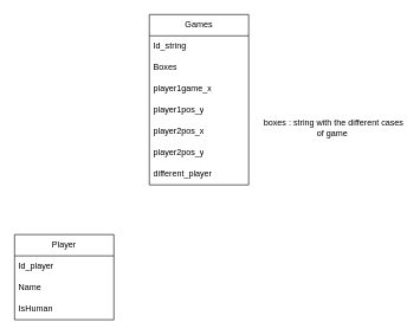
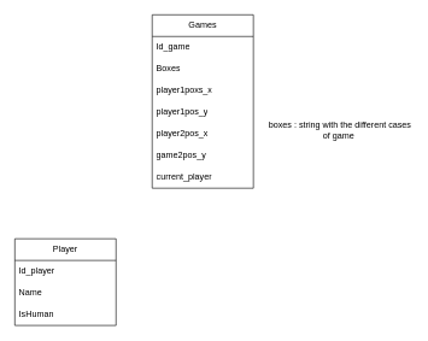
- <mxCell id="7" value="Id_string" style="text;strokeColor=none;fillColor=none;align=left;verticalAlign=middle;spacingLeft=4;spacingRight=4;overflow=hidden;points=[[0,0.5],[1,0.5]];portConstraint=eastwest;rotatable=0;whiteSpace=wrap;html=1;" parent="6" vertex="1"><mxGeometry y="30" width="140" height="30" as="geometry" /></mxCell>
+ <mxCell id="7" value="Id_game" style="text;strokeColor=none;fillColor=none;align=left;verticalAlign=middle;spacingLeft=4;spacingRight=4;overflow=hidden;points=[[0,0.5],[1,0.5]];portConstraint=eastwest;rotatable=0;whiteSpace=wrap;html=1;" parent="6" vertex="1"><mxGeometry y="30" width="140" height="30" as="geometry" /></mxCell>
- <mxCell id="9" value="player1game_x" style="text;strokeColor=none;fillColor=none;align=left;verticalAlign=middle;spacingLeft=4;spacingRight=4;overflow=hidden;points=[[0,0.5],[1,0.5]];portConstraint=eastwest;rotatable=0;whiteSpace=wrap;html=1;" parent="6" vertex="1"><mxGeometry y="90" width="140" height="30" as="geometry" /></mxCell>
+ <mxCell id="9" value="player1poxs_x" style="text;strokeColor=none;fillColor=none;align=left;verticalAlign=middle;spacingLeft=4;spacingRight=4;overflow=hidden;points=[[0,0.5],[1,0.5]];portConstraint=eastwest;rotatable=0;whiteSpace=wrap;html=1;" parent="6" vertex="1"><mxGeometry y="90" width="140" height="30" as="geometry" /></mxCell>
- <mxCell id="12" value="player2pos_y" style="text;strokeColor=none;fillColor=none;align=left;verticalAlign=middle;spacingLeft=4;spacingRight=4;overflow=hidden;points=[[0,0.5],[1,0.5]];portConstraint=eastwest;rotatable=0;whiteSpace=wrap;html=1;" parent="6" vertex="1"><mxGeometry y="180" width="140" height="30" as="geometry" /></mxCell>
+ <mxCell id="12" value="game2pos_y" style="text;strokeColor=none;fillColor=none;align=left;verticalAlign=middle;spacingLeft=4;spacingRight=4;overflow=hidden;points=[[0,0.5],[1,0.5]];portConstraint=eastwest;rotatable=0;whiteSpace=wrap;html=1;" parent="6" vertex="1"><mxGeometry y="180" width="140" height="30" as="geometry" /></mxCell>
- <mxCell id="13" value="different_player" style="text;strokeColor=none;fillColor=none;align=left;verticalAlign=middle;spacingLeft=4;spacingRight=4;overflow=hidden;points=[[0,0.5],[1,0.5]];portConstraint=eastwest;rotatable=0;whiteSpace=wrap;html=1;" parent="6" vertex="1"><mxGeometry y="210" width="140" height="30" as="geometry" /></mxCell>
+ <mxCell id="13" value="current_player" style="text;strokeColor=none;fillColor=none;align=left;verticalAlign=middle;spacingLeft=4;spacingRight=4;overflow=hidden;points=[[0,0.5],[1,0.5]];portConstraint=eastwest;rotatable=0;whiteSpace=wrap;html=1;" parent="6" vertex="1"><mxGeometry y="210" width="140" height="30" as="geometry" /></mxCell>
